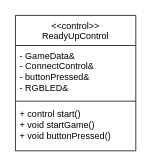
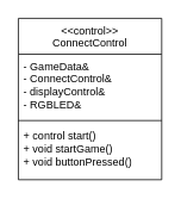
- <mxCell id="2" value="&lt;span style=&quot;font-weight: normal;&quot;&gt;&amp;lt;&amp;lt;control&amp;gt;&amp;gt;&lt;br style=&quot;border-color: var(--border-color);&quot;&gt;ReadyUpControl&lt;/span&gt;" style="swimlane;fontStyle=1;align=center;verticalAlign=top;childLayout=stackLayout;horizontal=1;startSize=40;horizontalStack=0;resizeParent=1;resizeParentMax=0;resizeLast=0;collapsible=1;marginBottom=0;whiteSpace=wrap;html=1;" vertex="1" parent="1"><mxGeometry x="20" y="20" width="160" height="180" as="geometry" /></mxCell>
+ <mxCell id="2" value="&lt;span style=&quot;font-weight: normal;&quot;&gt;&amp;lt;&amp;lt;control&amp;gt;&amp;gt;&lt;br style=&quot;border-color: var(--border-color);&quot;&gt;ConnectControl&lt;/span&gt;" style="swimlane;fontStyle=1;align=center;verticalAlign=top;childLayout=stackLayout;horizontal=1;startSize=40;horizontalStack=0;resizeParent=1;resizeParentMax=0;resizeLast=0;collapsible=1;marginBottom=0;whiteSpace=wrap;html=1;" vertex="1" parent="1"><mxGeometry x="20" y="20" width="160" height="180" as="geometry" /></mxCell>
- <mxCell id="3" value="- GameData&amp;amp;&lt;br&gt;- ConnectControl&amp;amp;&lt;br&gt;- buttonPressed&amp;amp;&lt;br&gt;- RGBLED&amp;amp;" style="text;strokeColor=none;fillColor=none;align=left;verticalAlign=top;spacingLeft=4;spacingRight=4;overflow=hidden;rotatable=0;points=[[0,0.5],[1,0.5]];portConstraint=eastwest;whiteSpace=wrap;html=1;" vertex="1" parent="2"><mxGeometry y="40" width="160" height="70" as="geometry" /></mxCell>
+ <mxCell id="3" value="- GameData&amp;amp;&lt;br&gt;- ConnectControl&amp;amp;&lt;br&gt;- displayControl&amp;amp;&lt;br&gt;- RGBLED&amp;amp;" style="text;strokeColor=none;fillColor=none;align=left;verticalAlign=top;spacingLeft=4;spacingRight=4;overflow=hidden;rotatable=0;points=[[0,0.5],[1,0.5]];portConstraint=eastwest;whiteSpace=wrap;html=1;" vertex="1" parent="2"><mxGeometry y="40" width="160" height="70" as="geometry" /></mxCell>
